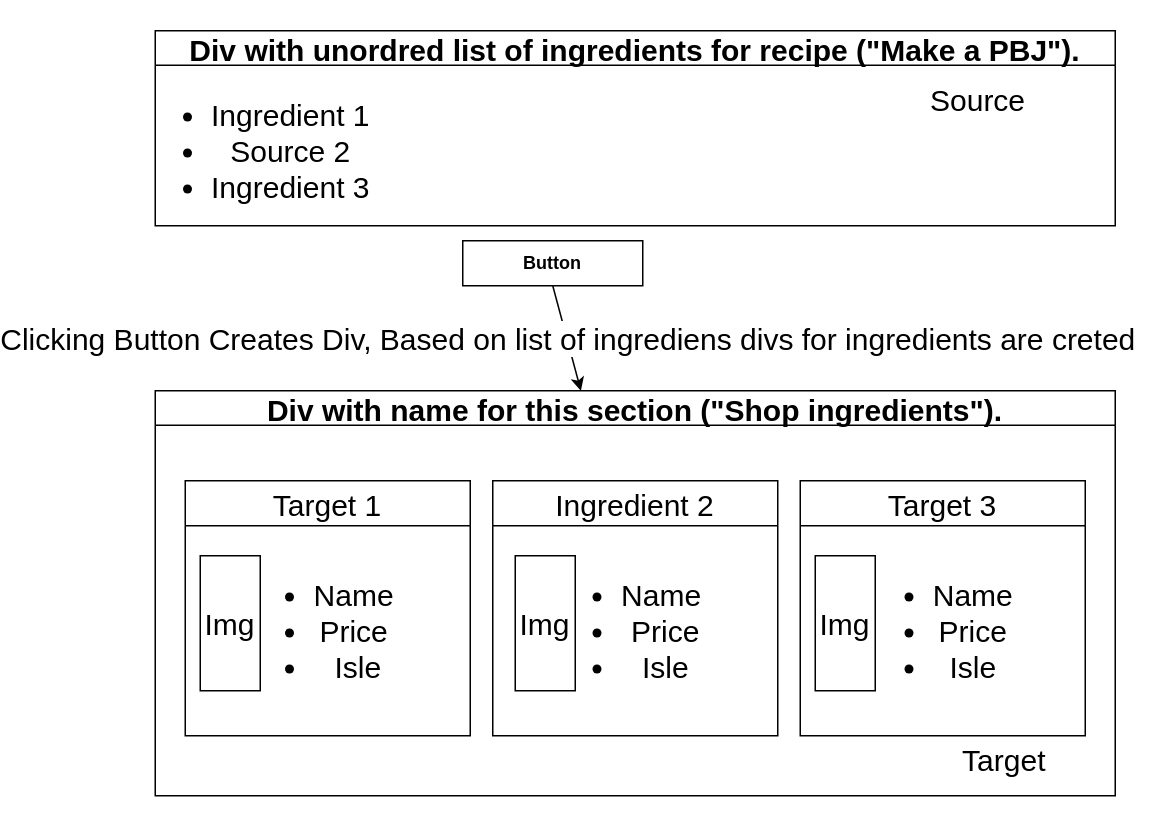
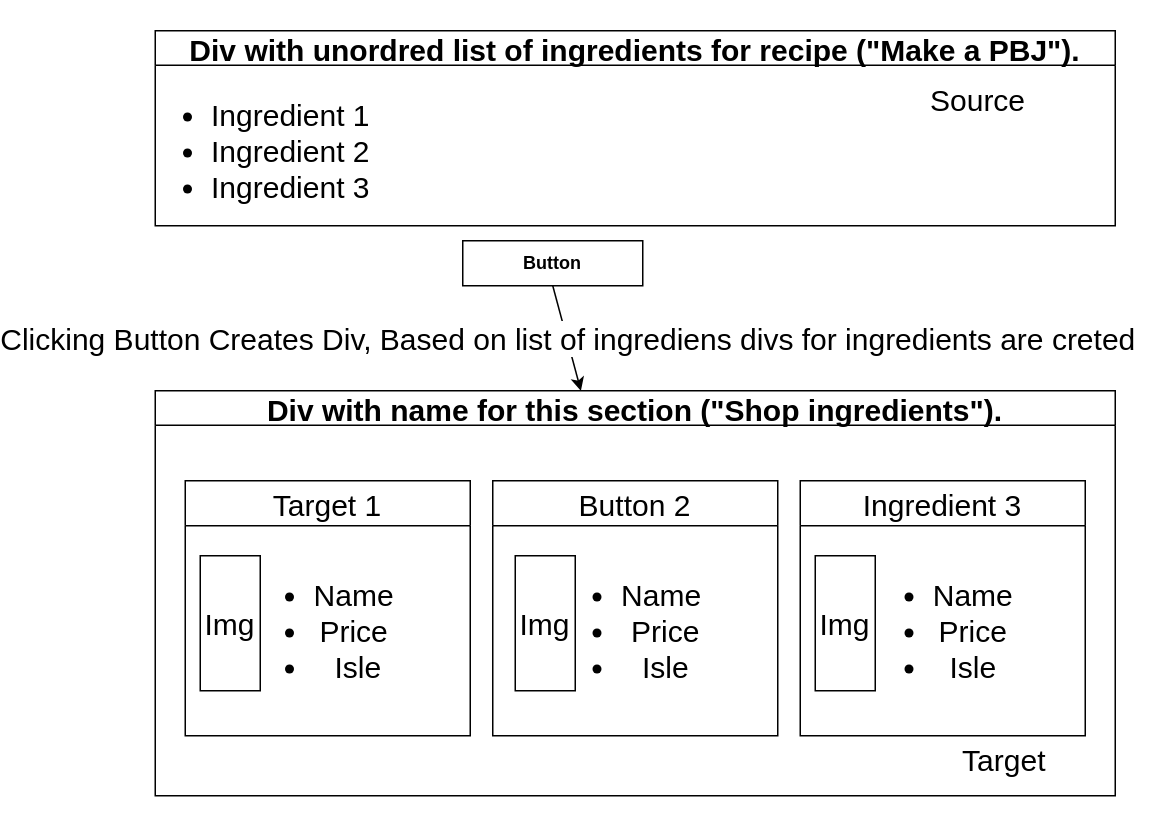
- <mxCell id="11" value="&lt;ul&gt;&lt;li&gt;Ingredient 1&lt;/li&gt;&lt;li&gt;Source 2&lt;/li&gt;&lt;li&gt;Ingredient 3&lt;/li&gt;&lt;/ul&gt;" style="text;html=1;align=center;verticalAlign=middle;resizable=0;points=[];autosize=1;strokeColor=none;fillColor=none;fontSize=20;" vertex="1" parent="10"><mxGeometry x="-10" y="10" width="160" height="140" as="geometry" /></mxCell>
+ <mxCell id="11" value="&lt;ul&gt;&lt;li&gt;Ingredient 1&lt;/li&gt;&lt;li&gt;Ingredient 2&lt;/li&gt;&lt;li&gt;Ingredient 3&lt;/li&gt;&lt;/ul&gt;" style="text;html=1;align=center;verticalAlign=middle;resizable=0;points=[];autosize=1;strokeColor=none;fillColor=none;fontSize=20;" vertex="1" parent="10"><mxGeometry x="-10" y="10" width="160" height="140" as="geometry" /></mxCell>
- <mxCell id="4" value="Ingredient 2" style="swimlane;fontStyle=0;childLayout=stackLayout;horizontal=1;startSize=30;horizontalStack=0;resizeParent=1;resizeParentMax=0;resizeLast=0;collapsible=1;marginBottom=0;fontSize=20;" vertex="1" parent="3"><mxGeometry x="225" y="60" width="190" height="170" as="geometry" /></mxCell>
+ <mxCell id="4" value="Button 2" style="swimlane;fontStyle=0;childLayout=stackLayout;horizontal=1;startSize=30;horizontalStack=0;resizeParent=1;resizeParentMax=0;resizeLast=0;collapsible=1;marginBottom=0;fontSize=20;" vertex="1" parent="3"><mxGeometry x="225" y="60" width="190" height="170" as="geometry" /></mxCell>
- <mxCell id="6" value="Target 3" style="swimlane;fontStyle=0;childLayout=stackLayout;horizontal=1;startSize=30;horizontalStack=0;resizeParent=1;resizeParentMax=0;resizeLast=0;collapsible=1;marginBottom=0;fontSize=20;" vertex="1" parent="3"><mxGeometry x="430" y="60" width="190" height="170" as="geometry" /></mxCell>
+ <mxCell id="6" value="Ingredient 3" style="swimlane;fontStyle=0;childLayout=stackLayout;horizontal=1;startSize=30;horizontalStack=0;resizeParent=1;resizeParentMax=0;resizeLast=0;collapsible=1;marginBottom=0;fontSize=20;" vertex="1" parent="3"><mxGeometry x="430" y="60" width="190" height="170" as="geometry" /></mxCell>
